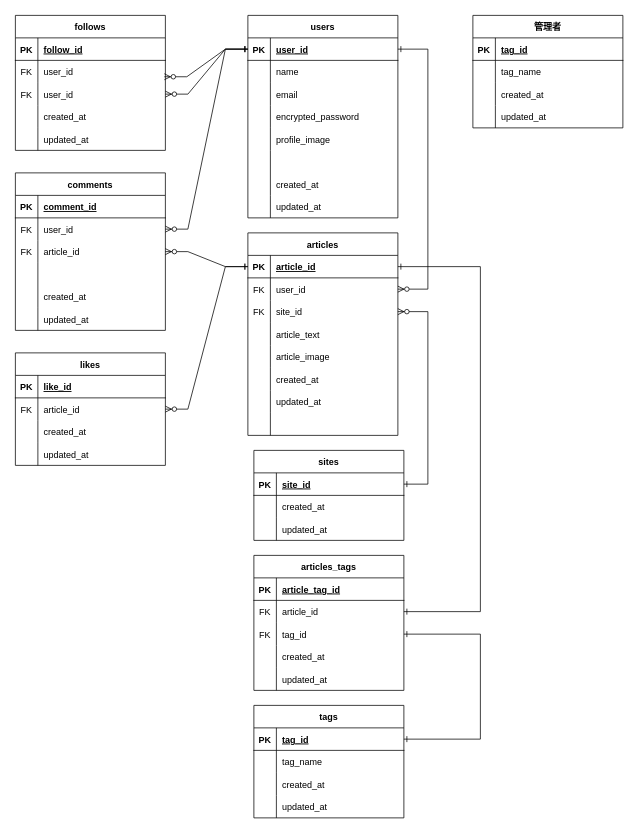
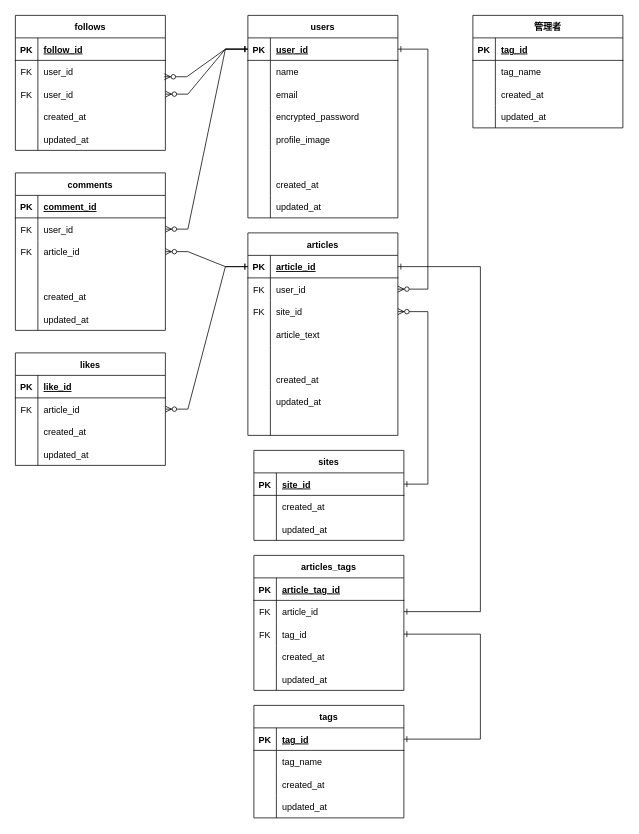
- <mxCell id="42" value="article_image" style="shape=partialRectangle;overflow=hidden;connectable=0;fillColor=none;top=0;left=0;bottom=0;right=0;align=left;spacingLeft=6;" vertex="1" parent="40"><mxGeometry x="30" width="170" height="30" as="geometry"><mxRectangle width="170" height="30" as="alternateBounds" /></mxGeometry></mxCell>
